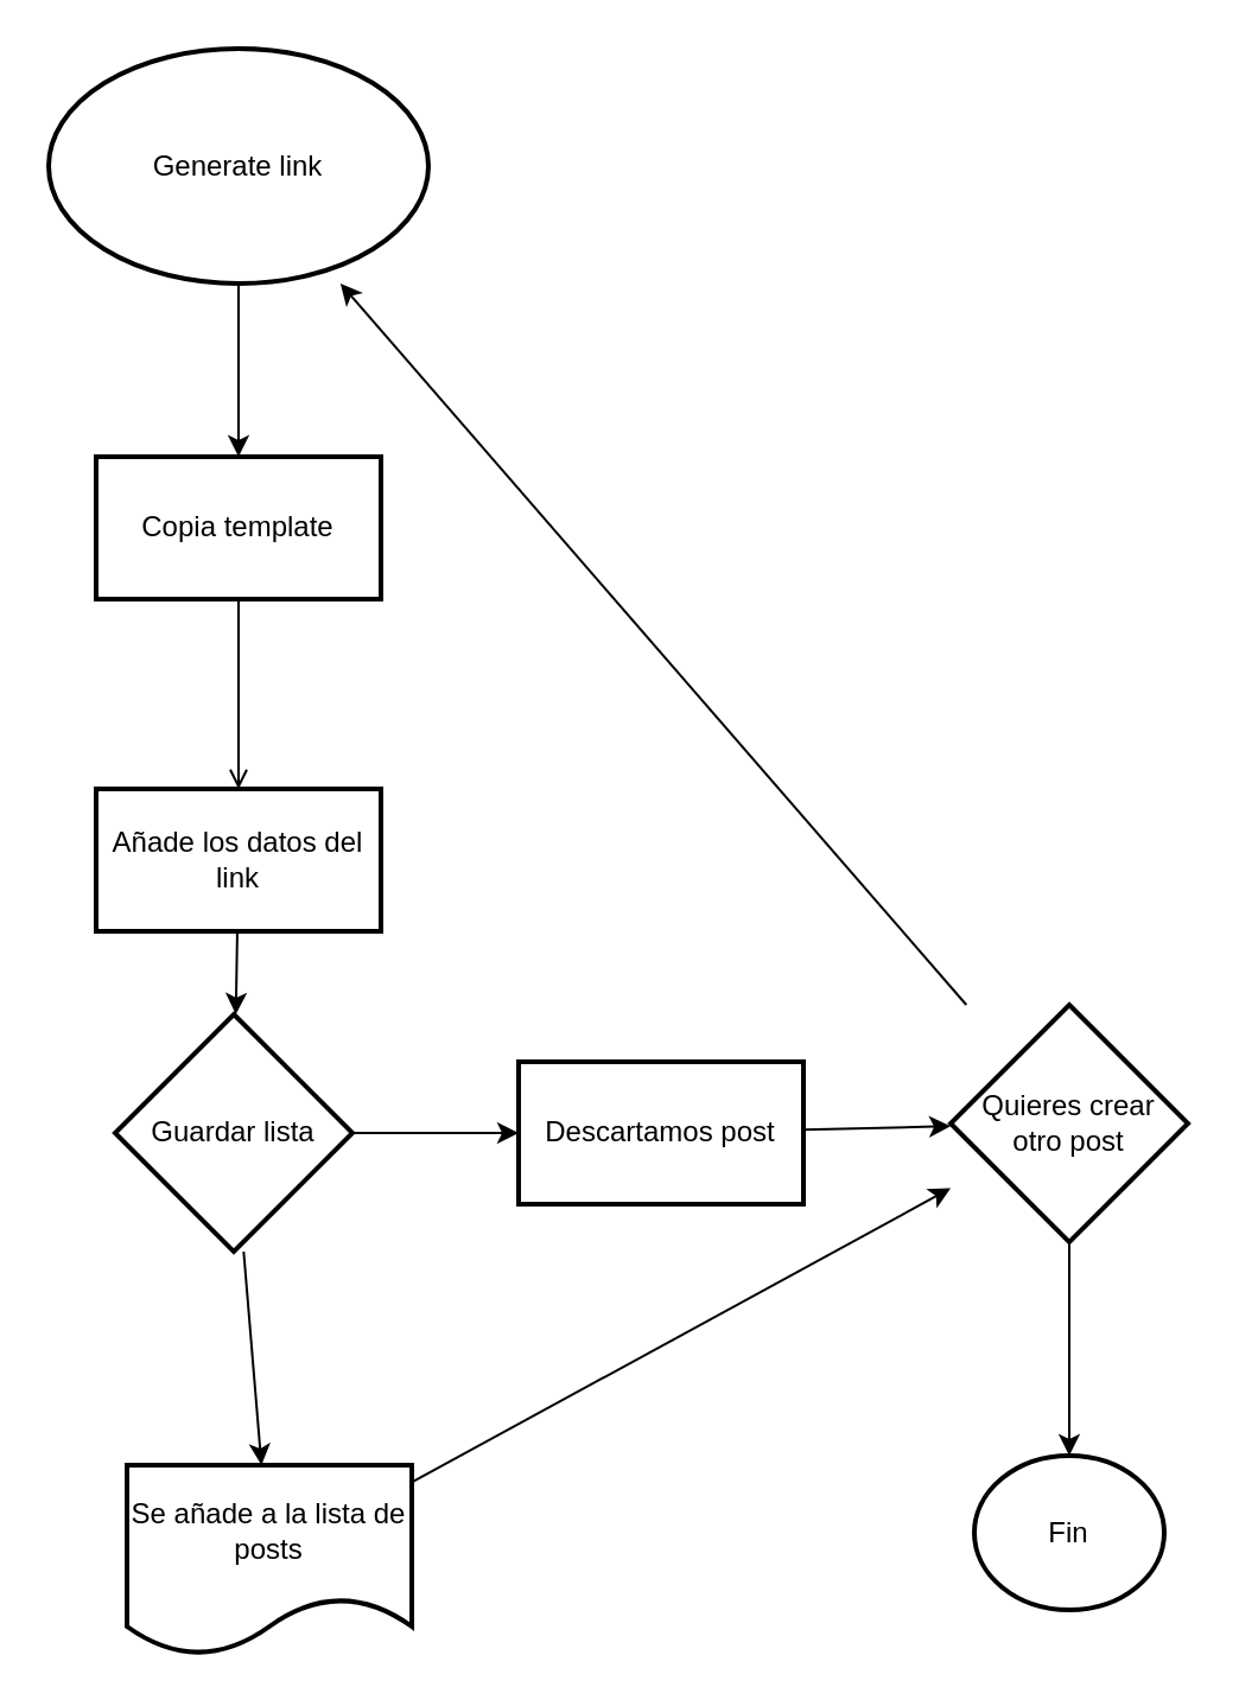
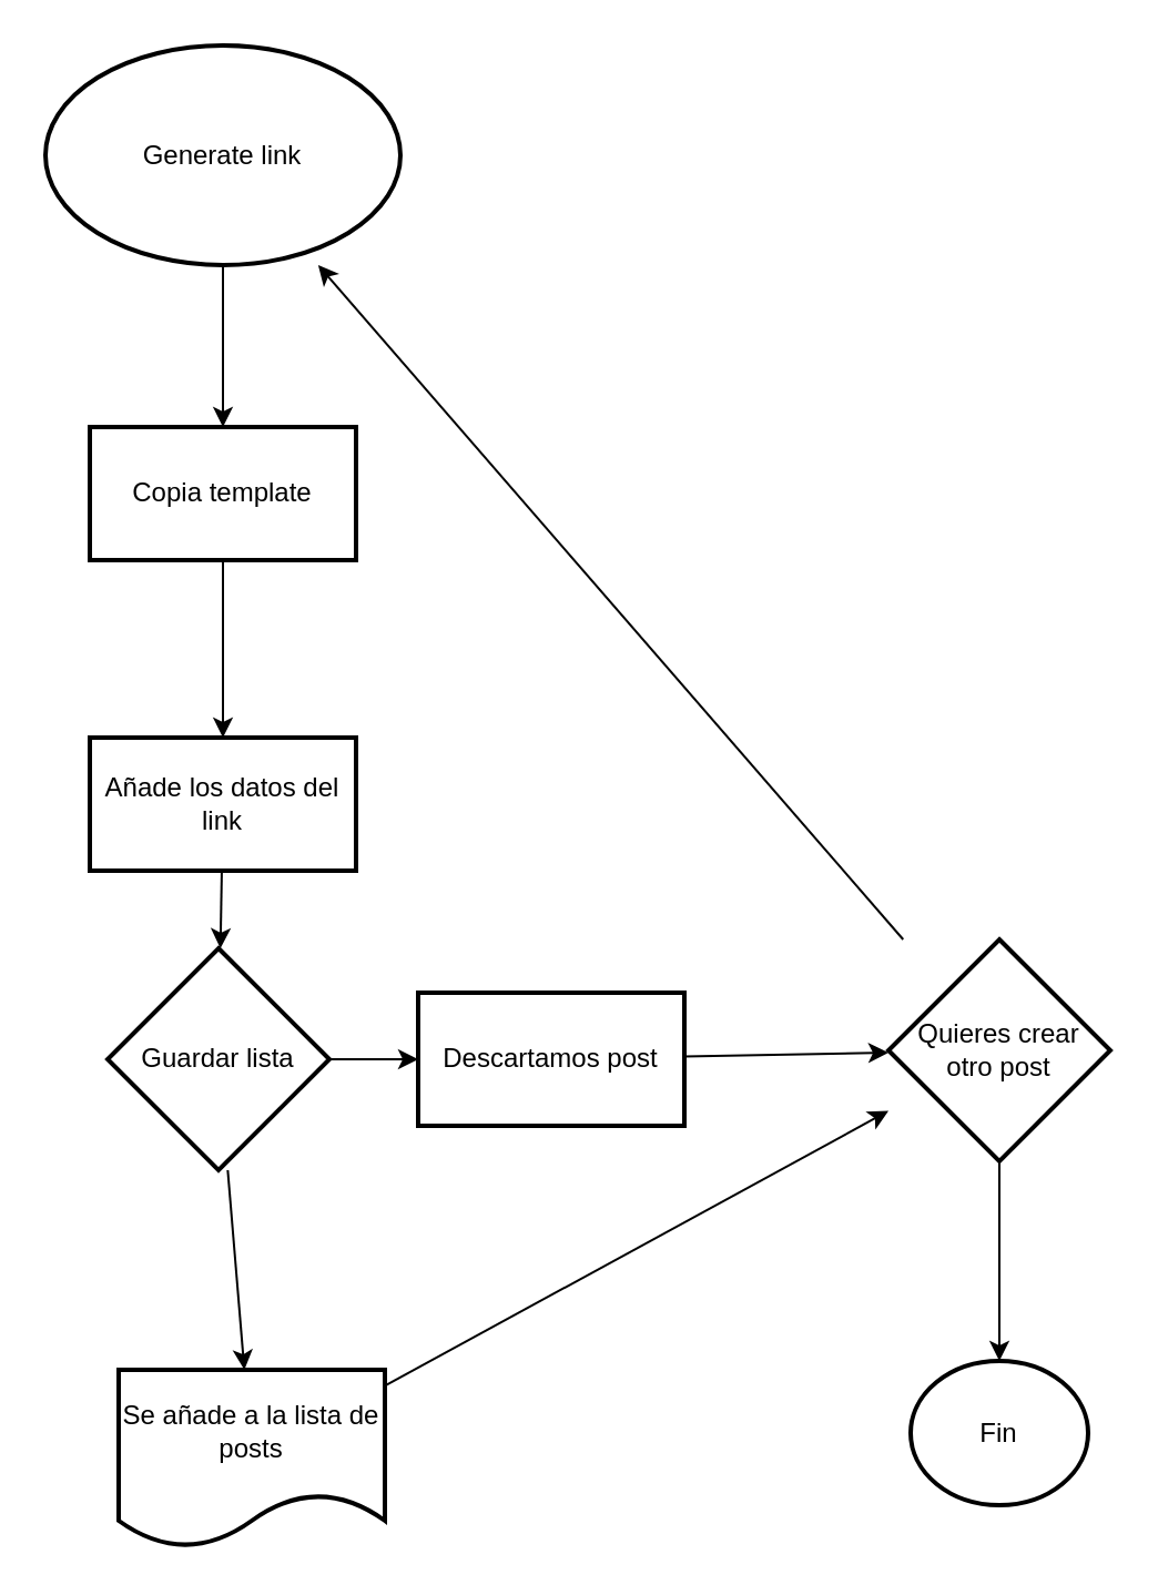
- <mxCell id="4" value="" style="edgeStyle=none;html=1;endArrow=open;" edge="1" parent="1" source="5" target="7"><mxGeometry relative="1" as="geometry" /></mxCell>
+ <mxCell id="4" value="" style="edgeStyle=none;html=1;" edge="1" parent="1" source="5" target="7"><mxGeometry relative="1" as="geometry" /></mxCell>
- <mxCell id="17" value="Descartamos post" style="whiteSpace=wrap;html=1;strokeWidth=2;" vertex="1" parent="1"><mxGeometry x="218" y="447" width="120" height="60" as="geometry" /></mxCell>
+ <mxCell id="17" value="Descartamos post" style="whiteSpace=wrap;html=1;strokeWidth=2;" vertex="1" parent="1"><mxGeometry x="188" y="447" width="120" height="60" as="geometry" /></mxCell>
